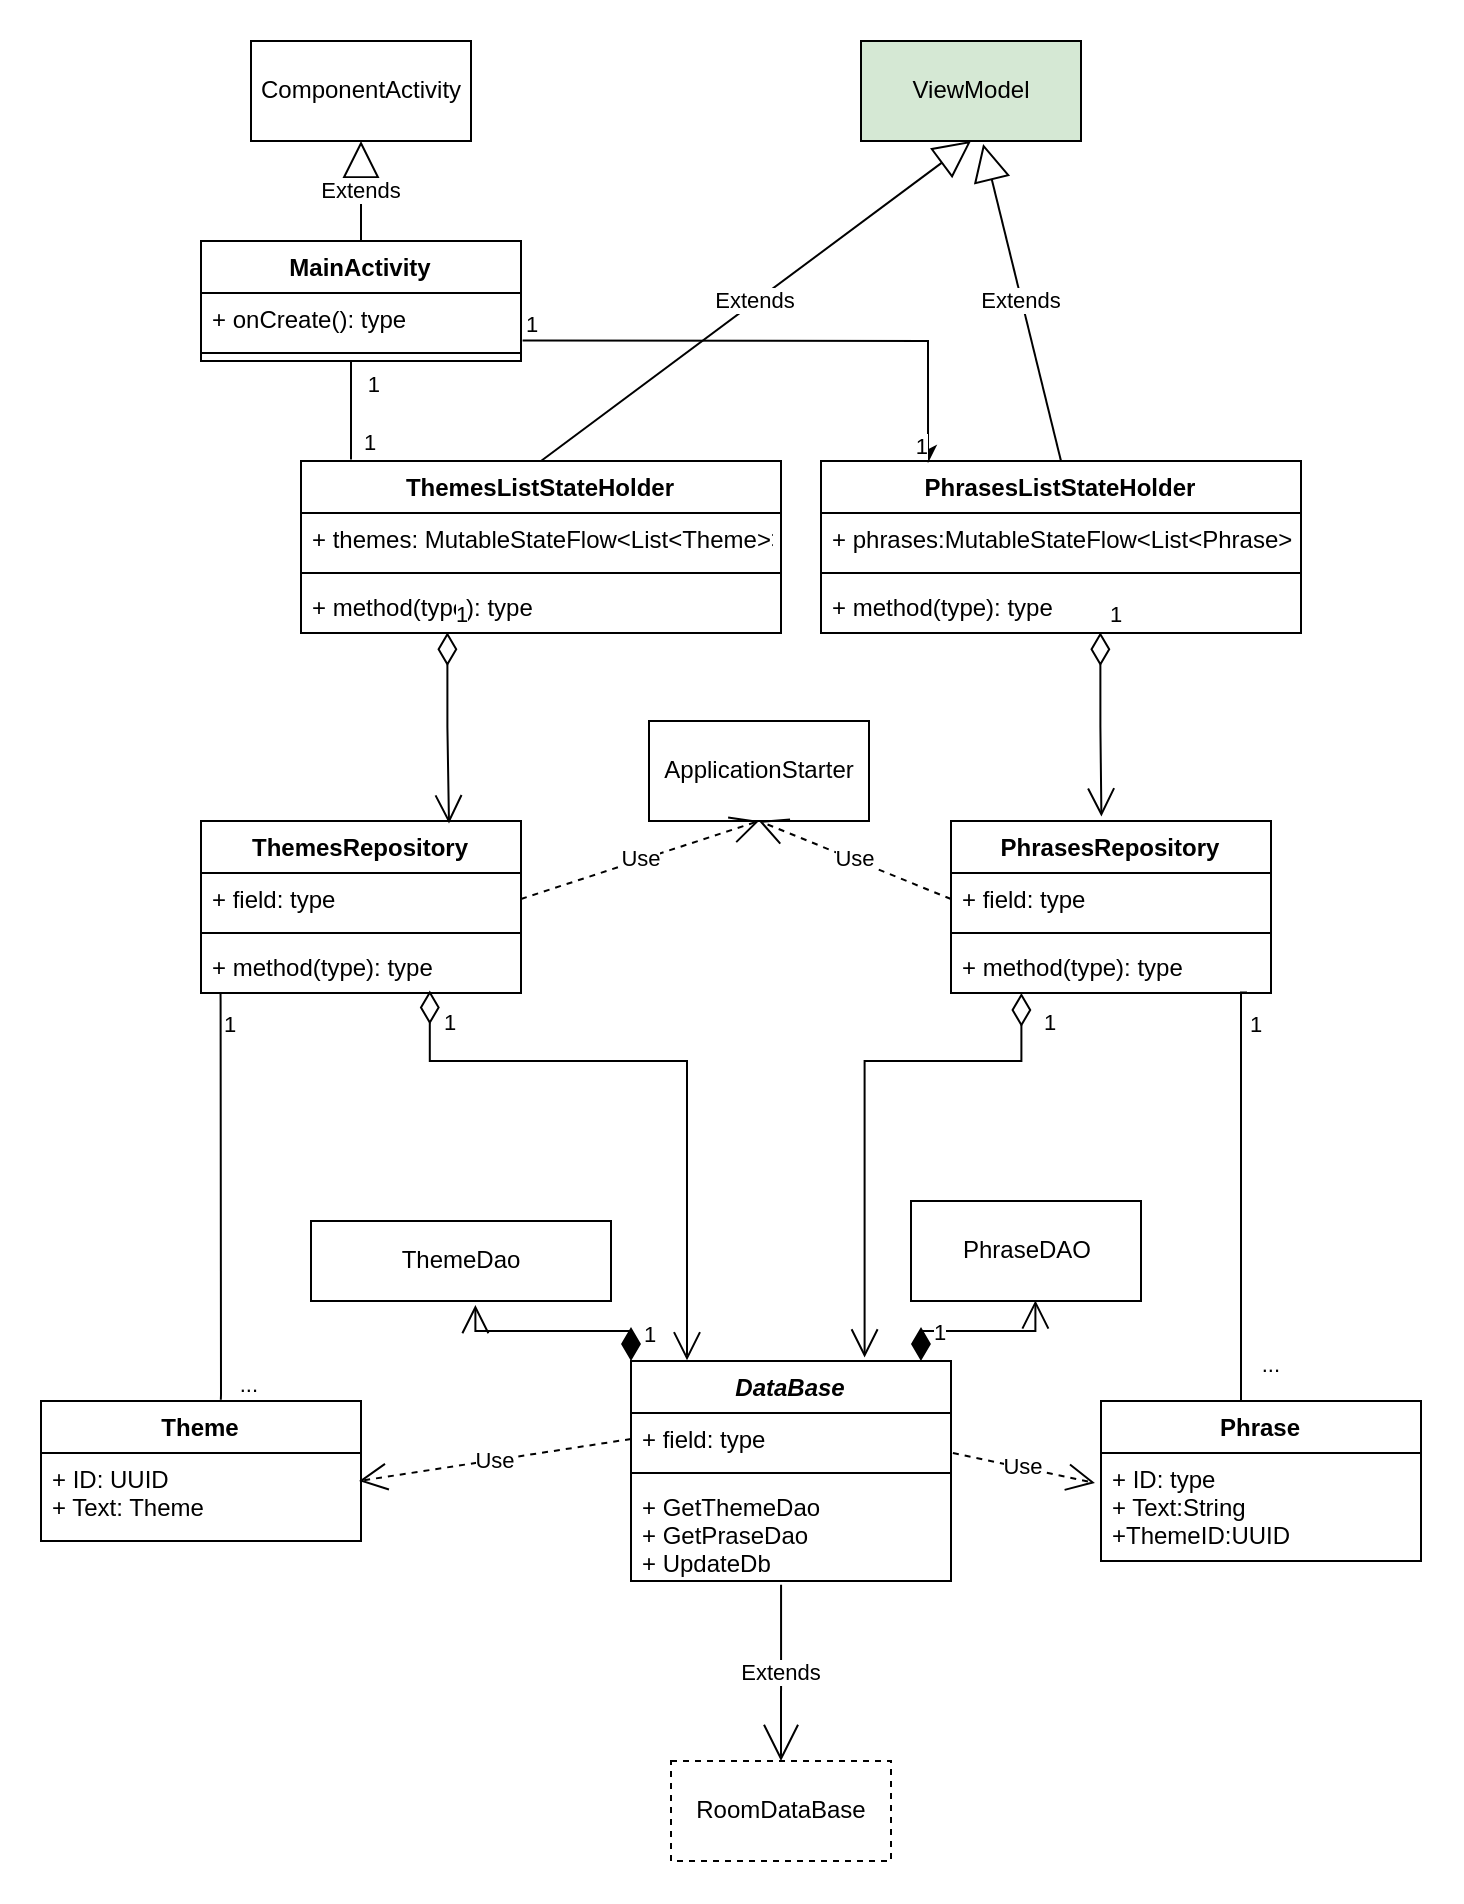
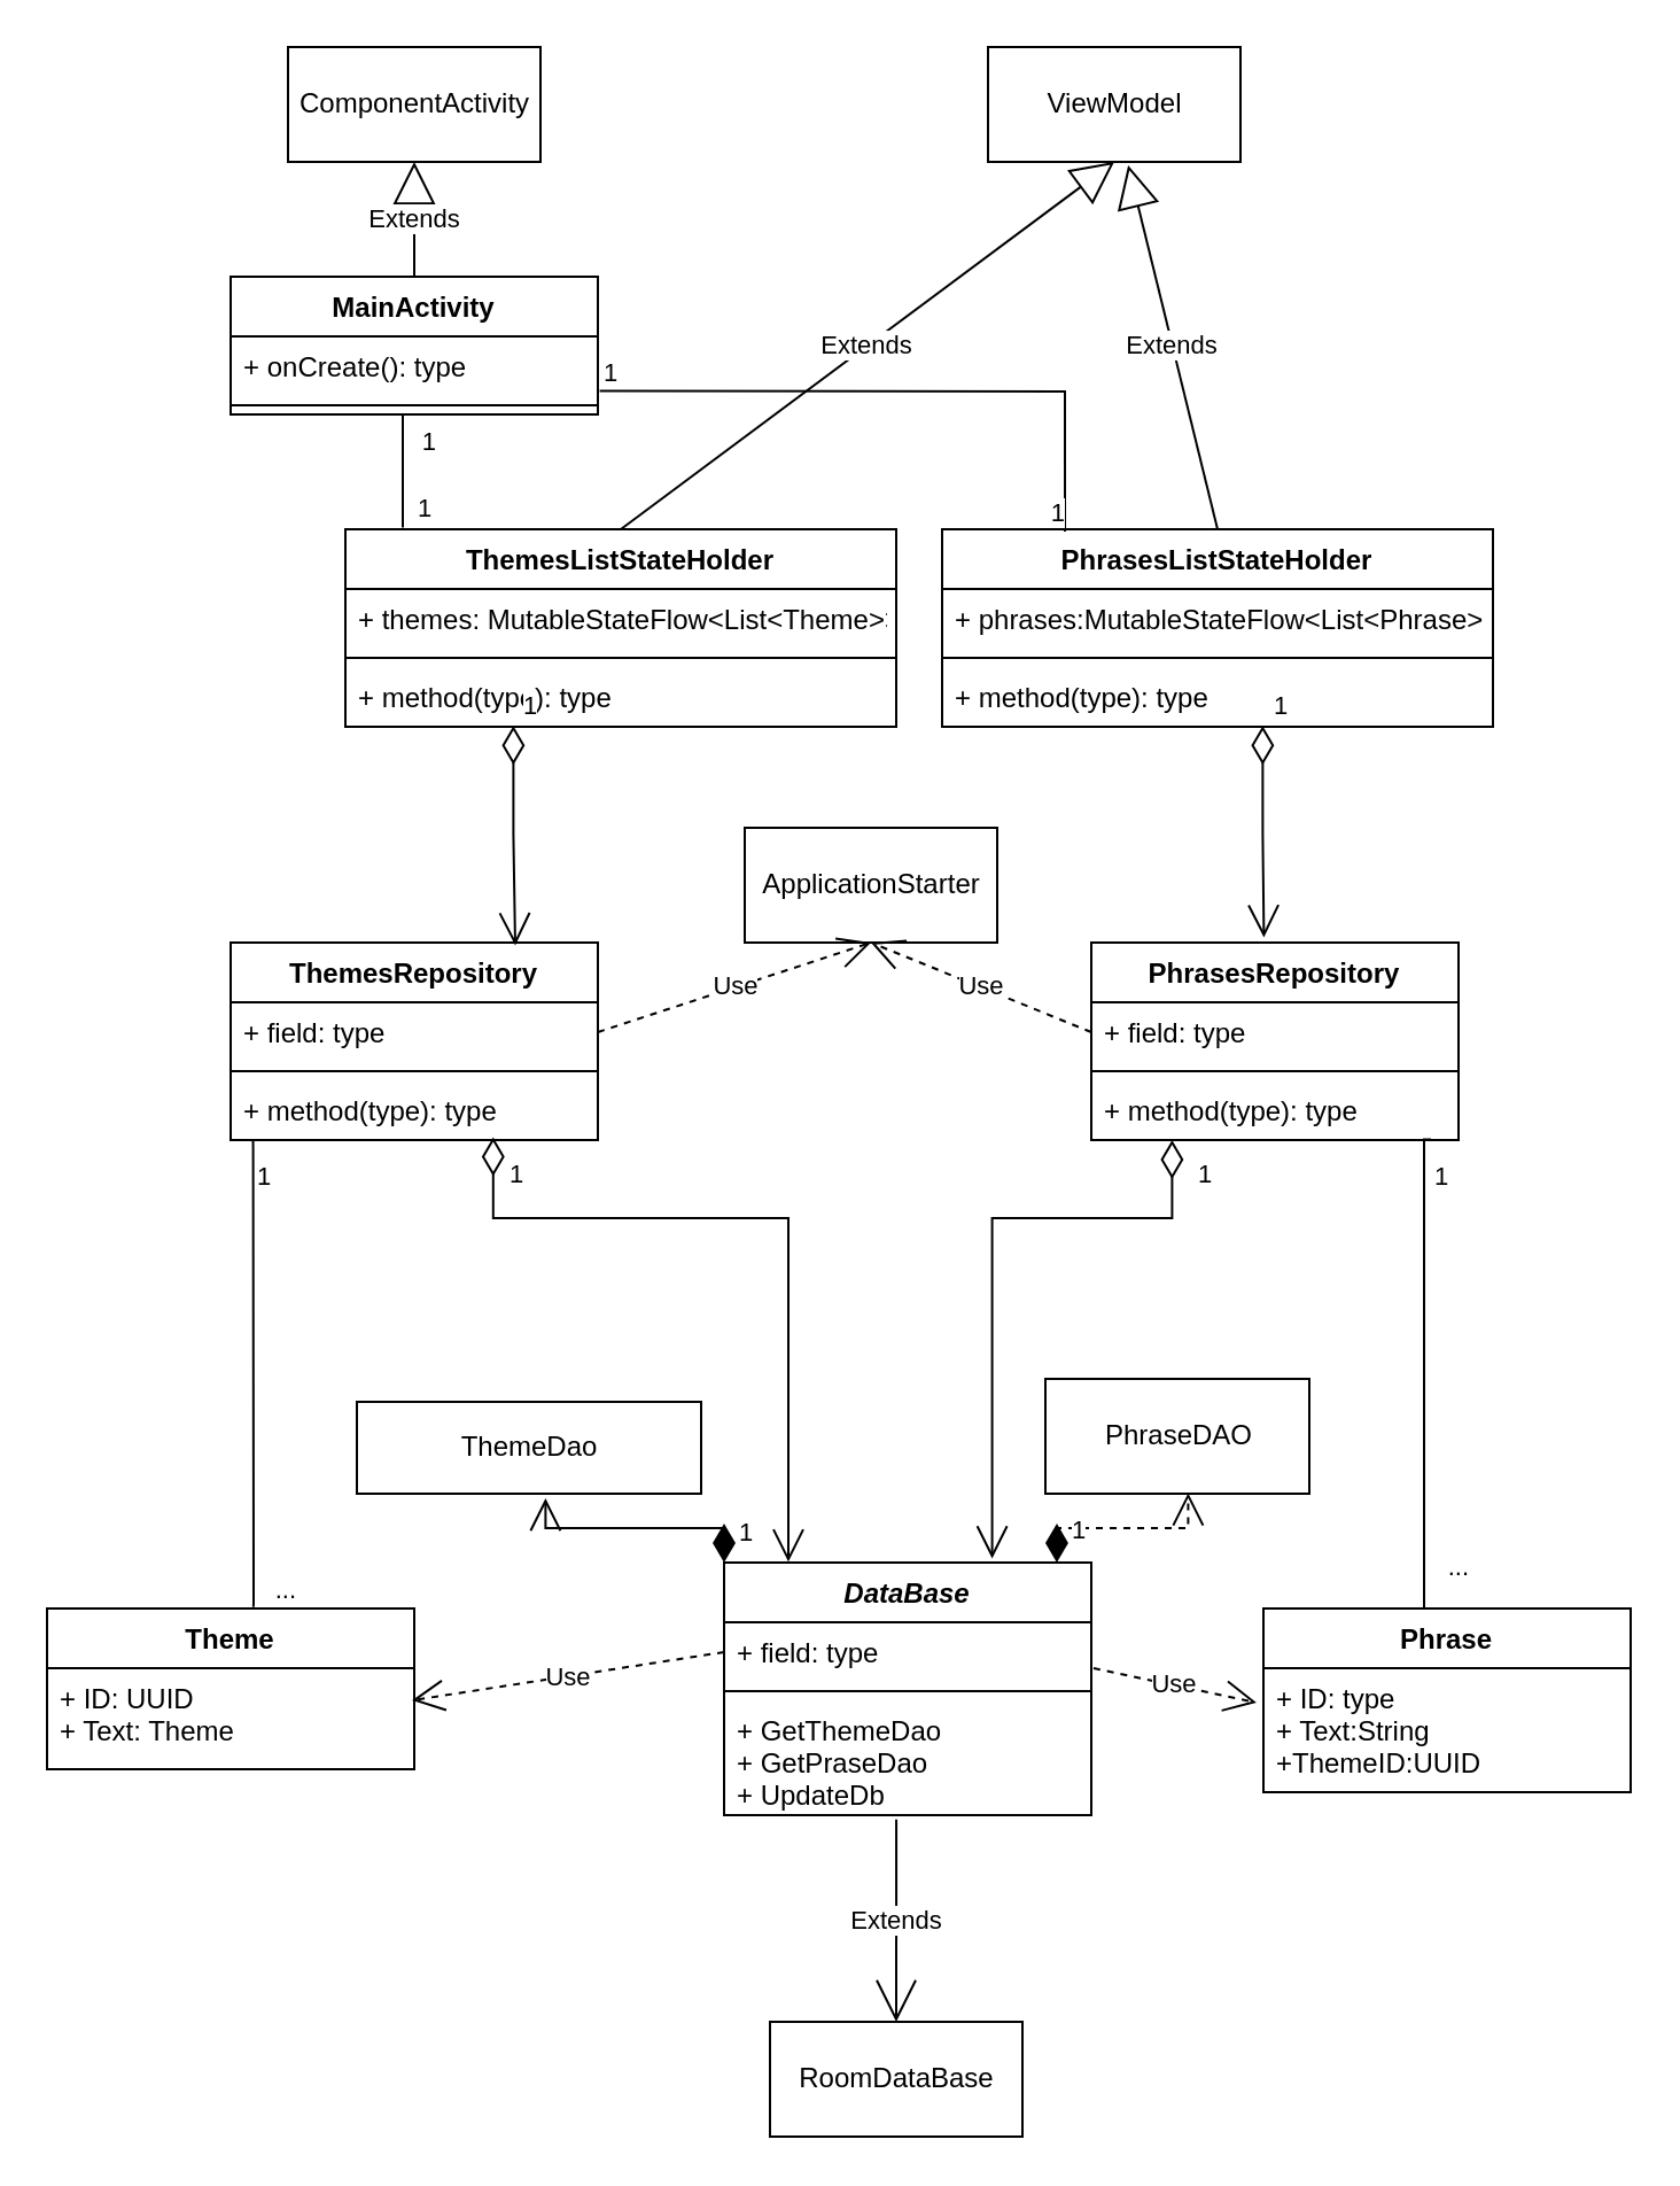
- <mxCell id="11" value="ViewModel" style="html=1;fillColor=#d5e8d4;" vertex="1" parent="1"><mxGeometry x="430" y="20" width="110" height="50" as="geometry" /></mxCell>
+ <mxCell id="11" value="ViewModel" style="html=1;" vertex="1" parent="1"><mxGeometry x="430" y="20" width="110" height="50" as="geometry" /></mxCell>
- <mxCell id="40" value="" style="endArrow=classic;html=1;edgeStyle=orthogonalEdgeStyle;rounded=0;entryX=0.223;entryY=0.012;entryDx=0;entryDy=0;entryPerimeter=0;exitX=1.005;exitY=0.914;exitDx=0;exitDy=0;exitPerimeter=0;" edge="1" parent="1" source="5" target="13"><mxGeometry relative="1" as="geometry"><mxPoint x="300" y="240" as="sourcePoint" /><mxPoint x="460" y="240" as="targetPoint" /><Array as="points"><mxPoint x="263" y="170" /><mxPoint x="464" y="170" /></Array></mxGeometry></mxCell>
+ <mxCell id="40" value="" style="endArrow=none;html=1;edgeStyle=orthogonalEdgeStyle;rounded=0;entryX=0.223;entryY=0.012;entryDx=0;entryDy=0;entryPerimeter=0;exitX=1.005;exitY=0.914;exitDx=0;exitDy=0;exitPerimeter=0;" edge="1" parent="1" source="5" target="13"><mxGeometry relative="1" as="geometry"><mxPoint x="300" y="240" as="sourcePoint" /><mxPoint x="460" y="240" as="targetPoint" /><Array as="points"><mxPoint x="263" y="170" /><mxPoint x="464" y="170" /></Array></mxGeometry></mxCell>
- <mxCell id="54" value="1" style="endArrow=open;html=1;endSize=12;startArrow=diamondThin;startSize=14;startFill=1;edgeStyle=orthogonalEdgeStyle;align=left;verticalAlign=bottom;rounded=0;entryX=0.541;entryY=0.994;entryDx=0;entryDy=0;entryPerimeter=0;exitX=0.906;exitY=0;exitDx=0;exitDy=0;exitPerimeter=0;" edge="1" parent="1" source="33" target="48"><mxGeometry x="-0.544" y="-10" relative="1" as="geometry"><mxPoint x="450" y="660" as="sourcePoint" /><mxPoint x="610" y="660" as="targetPoint" /><mxPoint as="offset" /></mxGeometry></mxCell>
+ <mxCell id="54" value="1" style="endArrow=open;html=1;endSize=12;startArrow=diamondThin;startSize=14;startFill=1;edgeStyle=orthogonalEdgeStyle;align=left;verticalAlign=bottom;rounded=0;entryX=0.541;entryY=0.994;entryDx=0;entryDy=0;entryPerimeter=0;exitX=0.906;exitY=0;exitDx=0;exitDy=0;exitPerimeter=0;dashed=1;" edge="1" parent="1" source="33" target="48"><mxGeometry x="-0.544" y="-10" relative="1" as="geometry"><mxPoint x="450" y="660" as="sourcePoint" /><mxPoint x="610" y="660" as="targetPoint" /><mxPoint as="offset" /></mxGeometry></mxCell>
- <mxCell id="43" value="RoomDataBase" style="html=1;dashed=1;" vertex="1" parent="1"><mxGeometry x="335" y="880" width="110" height="50" as="geometry" /></mxCell>
+ <mxCell id="43" value="RoomDataBase" style="html=1;" vertex="1" parent="1"><mxGeometry x="335" y="880" width="110" height="50" as="geometry" /></mxCell>
